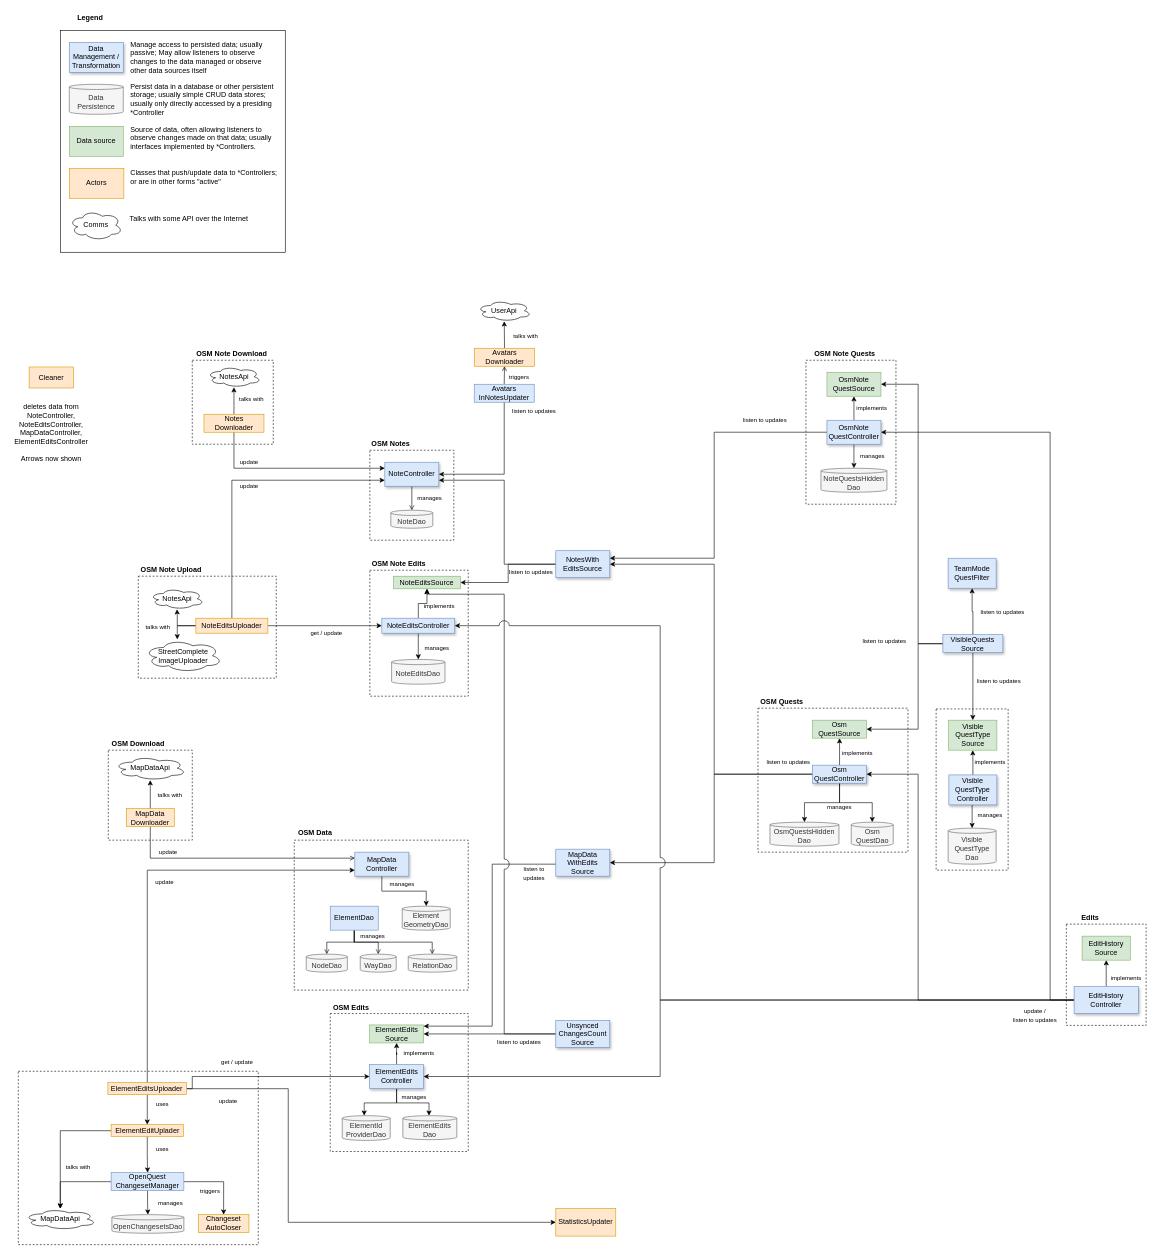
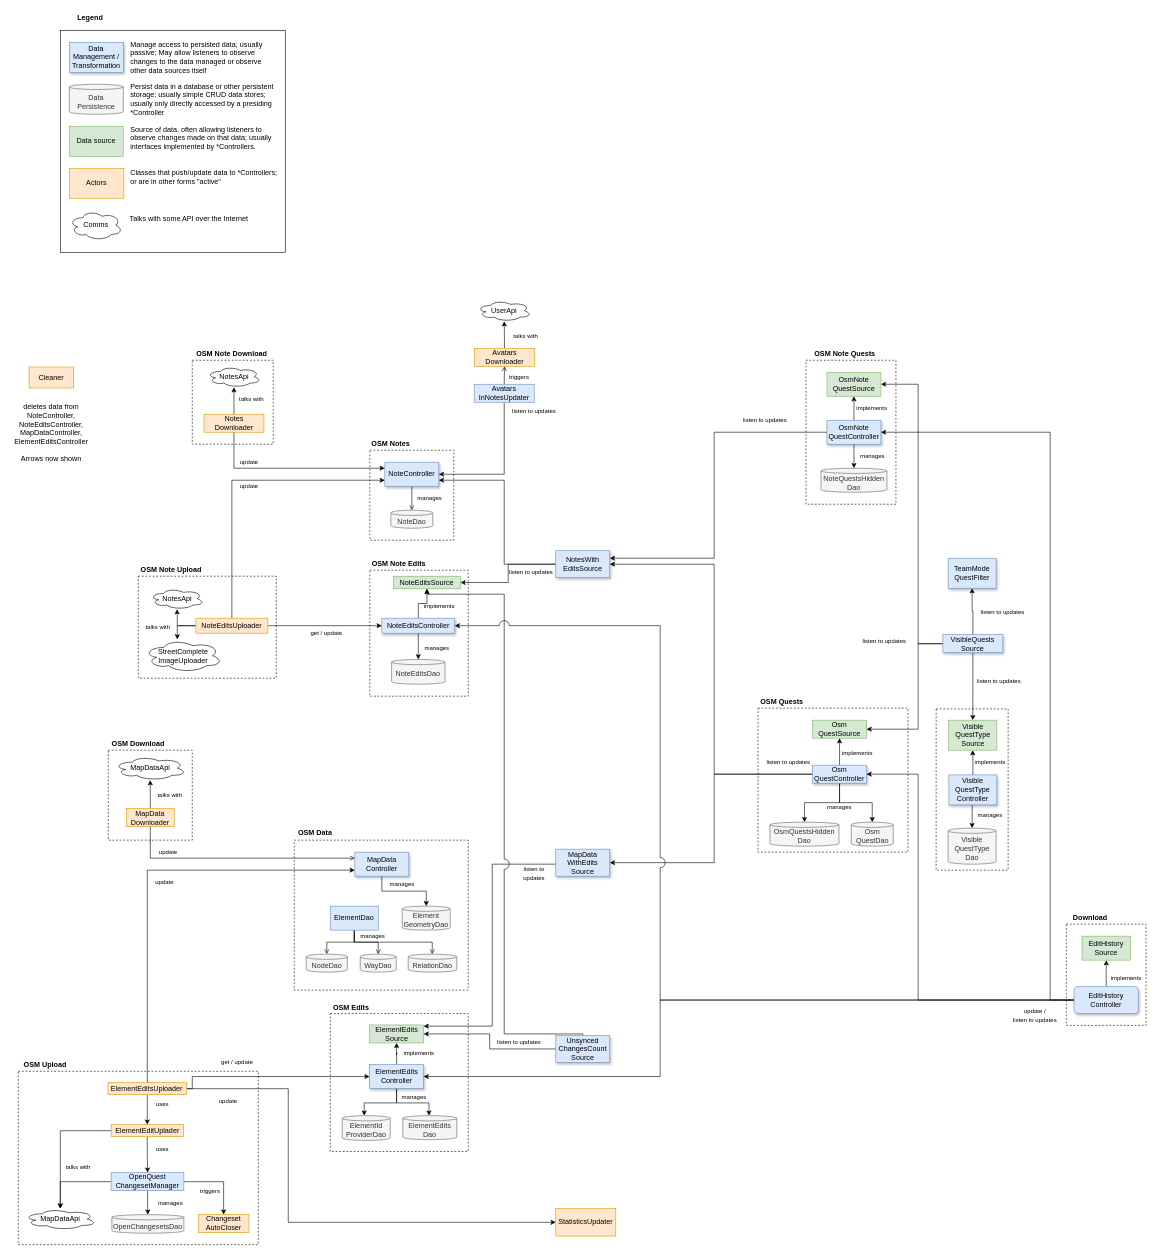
- <mxCell id="182" value="Edits" style="text;html=1;strokeColor=none;fillColor=none;align=center;verticalAlign=middle;whiteSpace=wrap;rounded=0;dashed=1;fontStyle=1" vertex="1" parent="1"><mxGeometry x="1777" y="1520" width="80" height="20" as="geometry" /></mxCell>
+ <mxCell id="182" value="Download" style="text;html=1;strokeColor=none;fillColor=none;align=center;verticalAlign=middle;whiteSpace=wrap;rounded=0;dashed=1;fontStyle=1" vertex="1" parent="1"><mxGeometry x="1777" y="1520" width="80" height="20" as="geometry" /></mxCell>
- <mxCell id="175" value="EditHistory&lt;br&gt;Controller" style="rounded=0;whiteSpace=wrap;html=1;fillColor=#dae8fc;strokeColor=#6c8ebf;shadow=1;" parent="1" vertex="1"><mxGeometry x="1790" y="1644" width="107" height="45" as="geometry" /></mxCell>
+ <mxCell id="175" value="EditHistory&lt;br&gt;Controller" style="whiteSpace=wrap;html=1;fillColor=#dae8fc;strokeColor=#6c8ebf;shadow=1;rounded=1;" parent="1" vertex="1"><mxGeometry x="1790" y="1644" width="107" height="45" as="geometry" /></mxCell>
- <mxCell id="142" value="Unsynced&lt;br&gt;ChangesCount&lt;br&gt;Source" style="rounded=0;whiteSpace=wrap;html=1;fillColor=#dae8fc;strokeColor=#6c8ebf;shadow=1;" parent="1" vertex="1"><mxGeometry x="926" y="1700.5" width="90" height="45" as="geometry" /></mxCell>
+ <mxCell id="142" value="Unsynced&lt;br&gt;ChangesCount&lt;br&gt;Source" style="rounded=0;whiteSpace=wrap;html=1;fillColor=#dae8fc;strokeColor=#6c8ebf;shadow=1;" parent="1" vertex="1"><mxGeometry x="926" y="1725.5" width="90" height="45" as="geometry" /></mxCell>
+ <mxCell id="99" value="OSM Upload" style="text;html=1;strokeColor=none;fillColor=none;align=center;verticalAlign=middle;whiteSpace=wrap;rounded=0;dashed=1;fontStyle=1" parent="1" vertex="1"><mxGeometry x="30" y="1764.25" width="90" height="20" as="geometry" /></mxCell>
